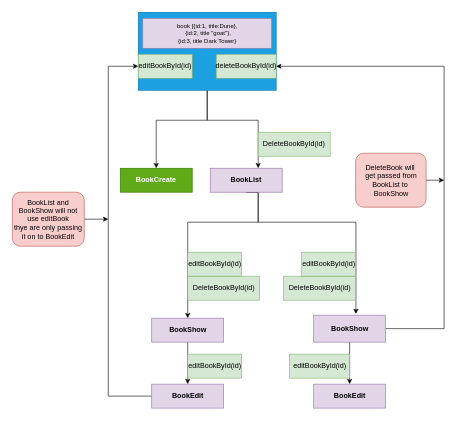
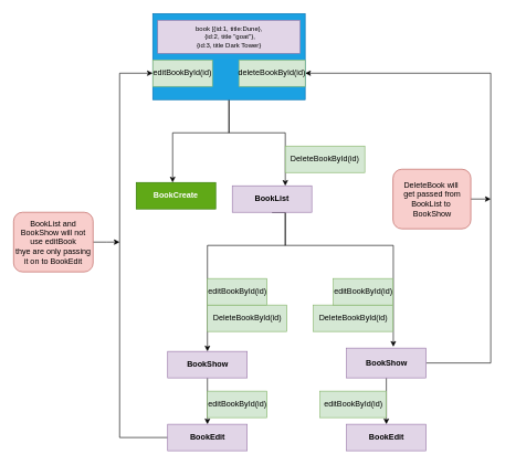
- <mxCell id="5" value="BookCreate" style="rounded=0;whiteSpace=wrap;html=1;fontStyle=1;fillColor=#60a917;fontColor=#ffffff;strokeColor=#2D7600;" parent="1" vertex="1"><mxGeometry x="200" y="280" width="120" height="40" as="geometry" /></mxCell>
+ <mxCell id="5" value="BookCreate" style="rounded=0;whiteSpace=wrap;html=1;fontStyle=1;fillColor=#60a917;fontColor=#ffffff;strokeColor=#2D7600;" parent="1" vertex="1"><mxGeometry x="205" y="275" width="120" height="40" as="geometry" /></mxCell>
